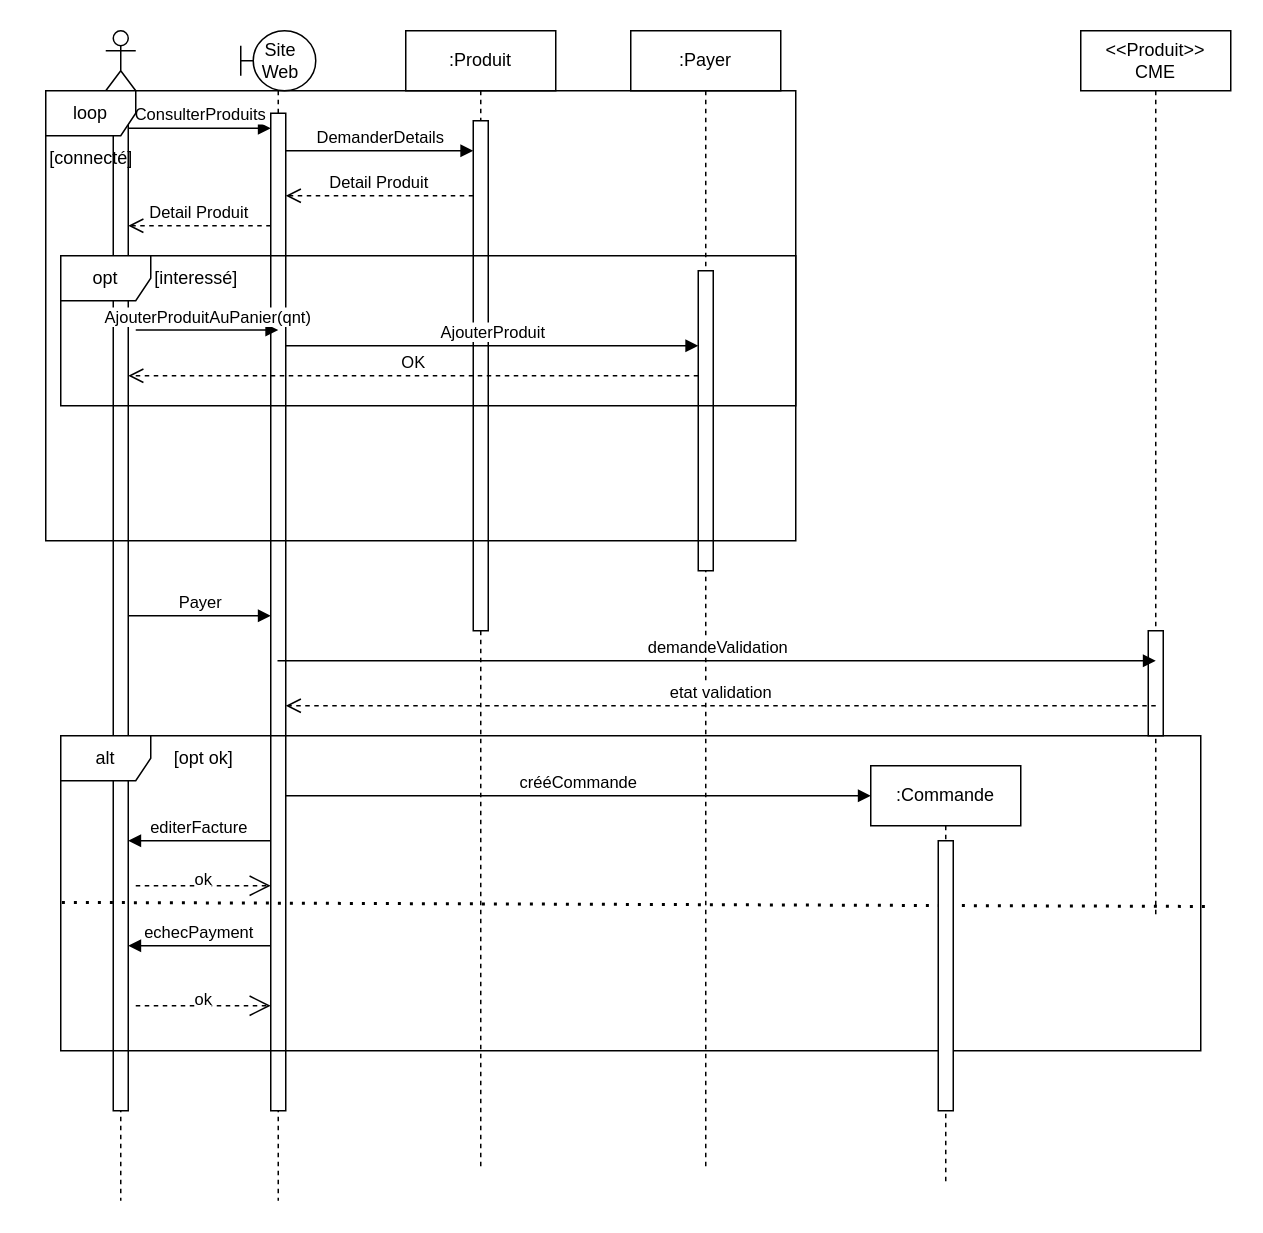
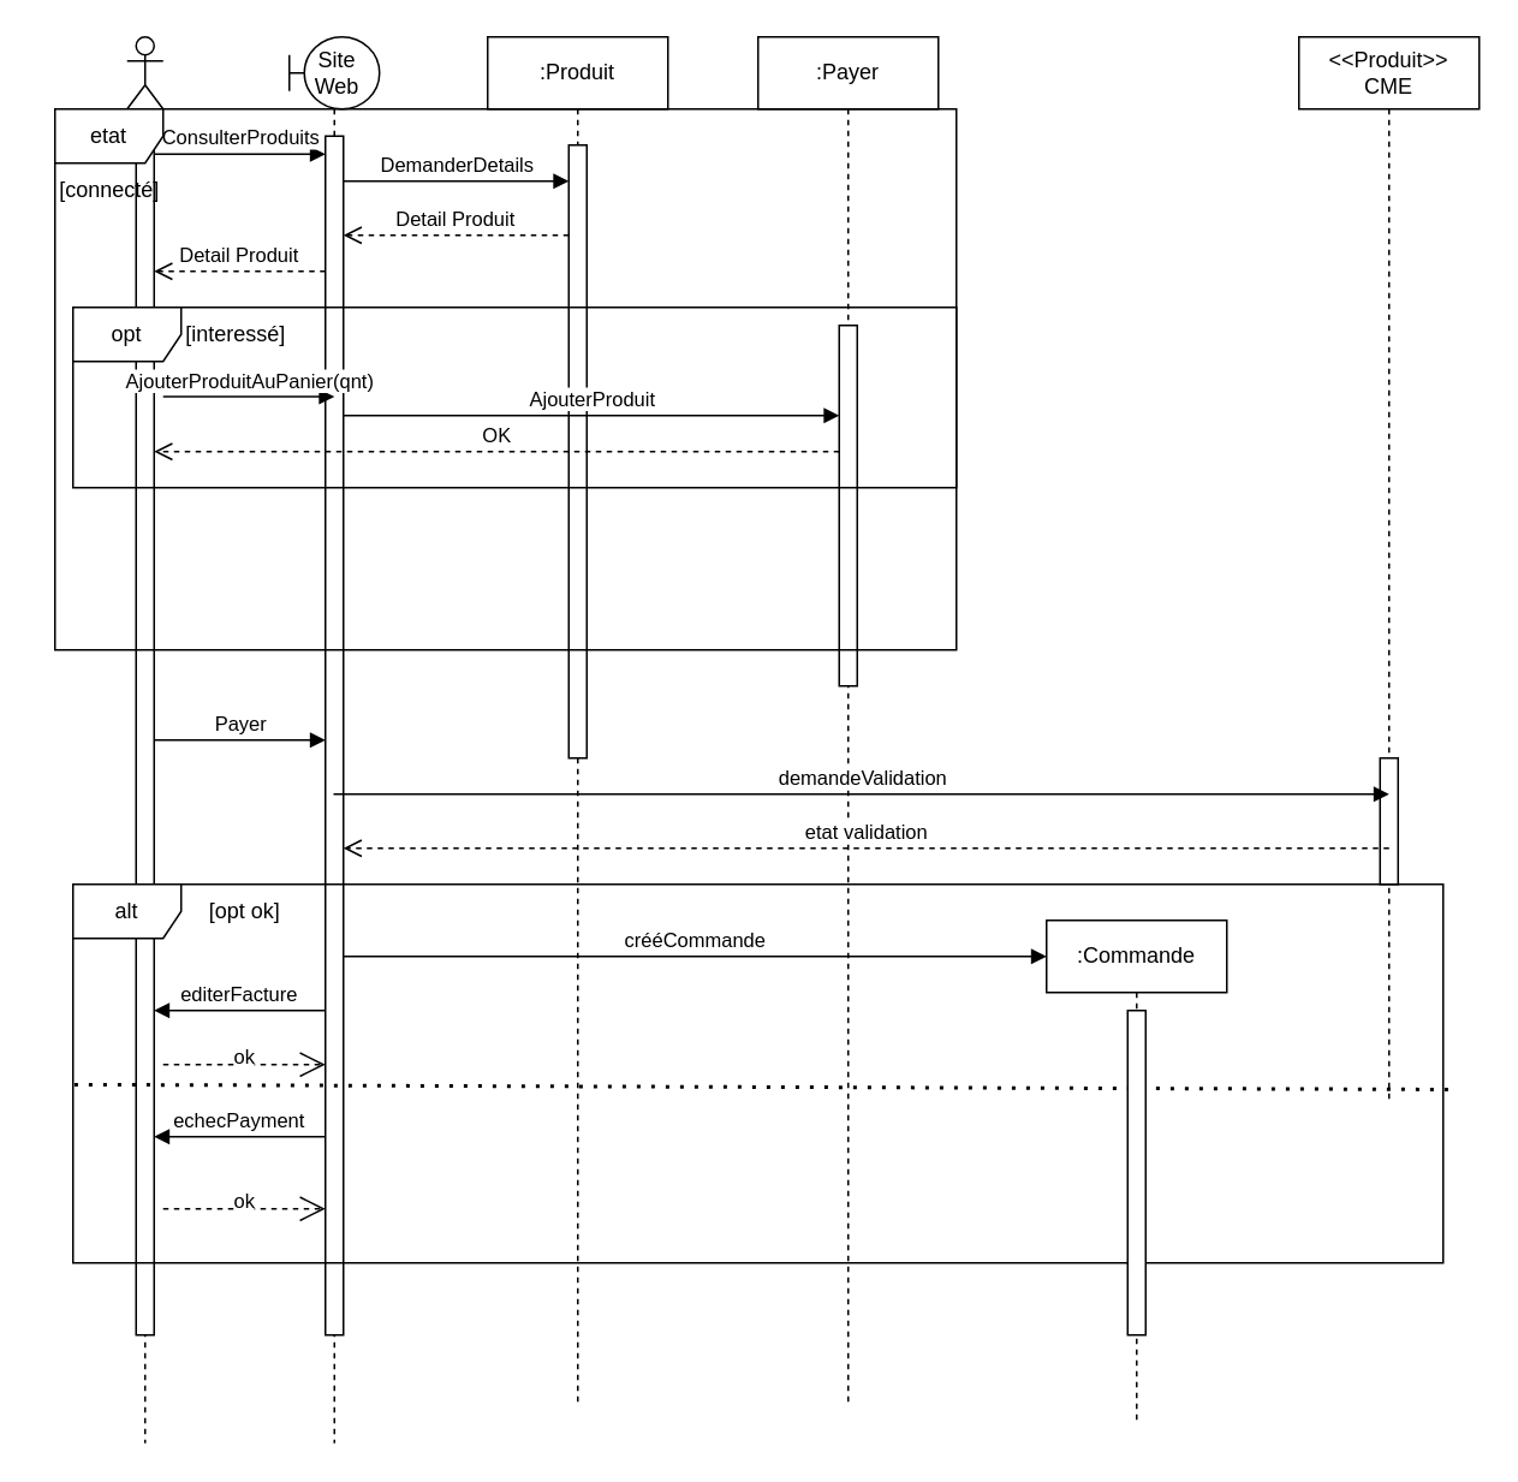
- <mxCell id="22" value="loop" style="shape=umlFrame;whiteSpace=wrap;html=1;pointerEvents=0;" vertex="1" parent="1"><mxGeometry x="30" y="60" width="500" height="300" as="geometry" /></mxCell>
+ <mxCell id="22" value="etat" style="shape=umlFrame;whiteSpace=wrap;html=1;pointerEvents=0;" vertex="1" parent="1"><mxGeometry x="30" y="60" width="500" height="300" as="geometry" /></mxCell>
